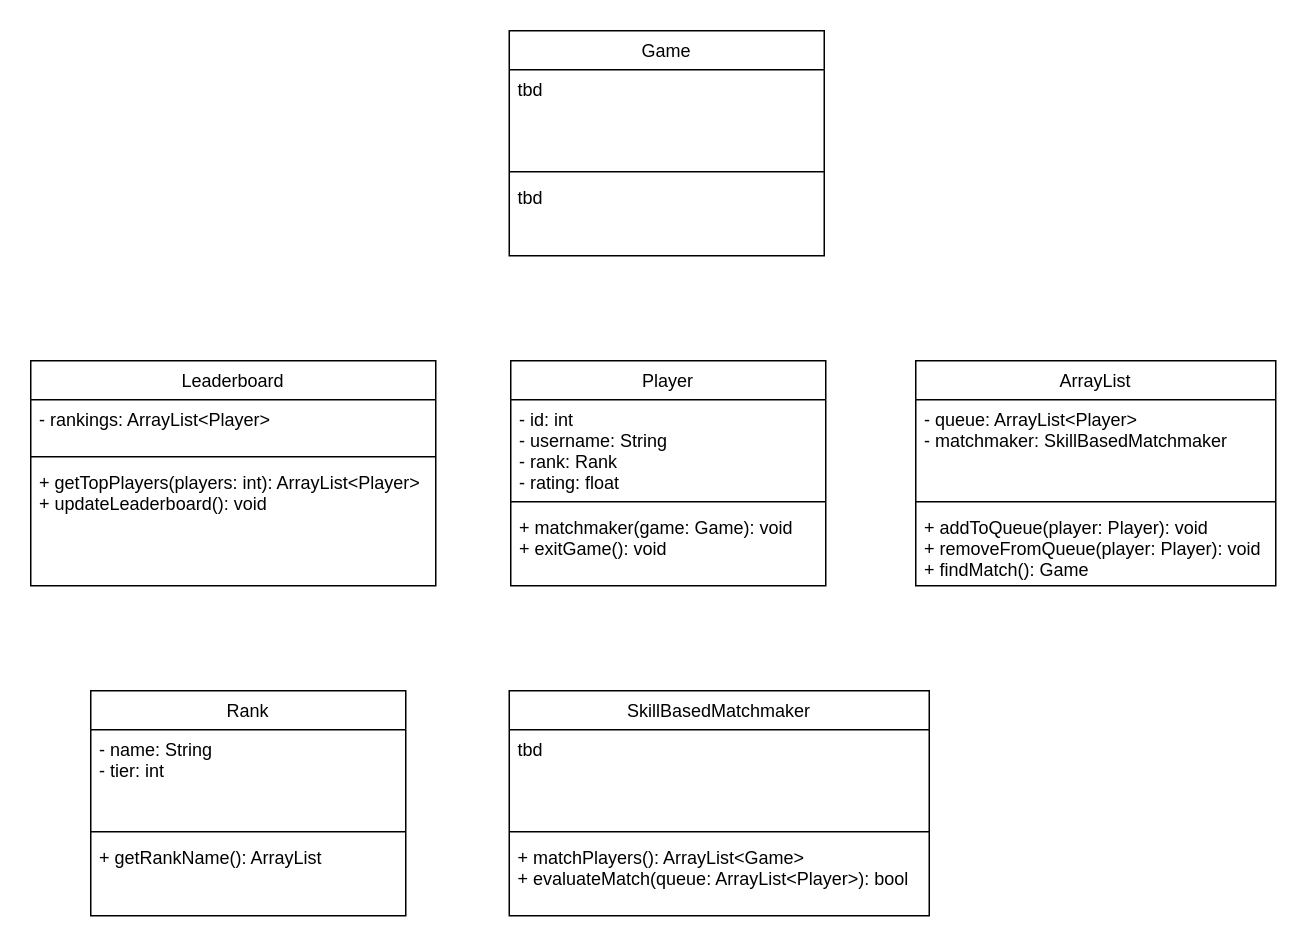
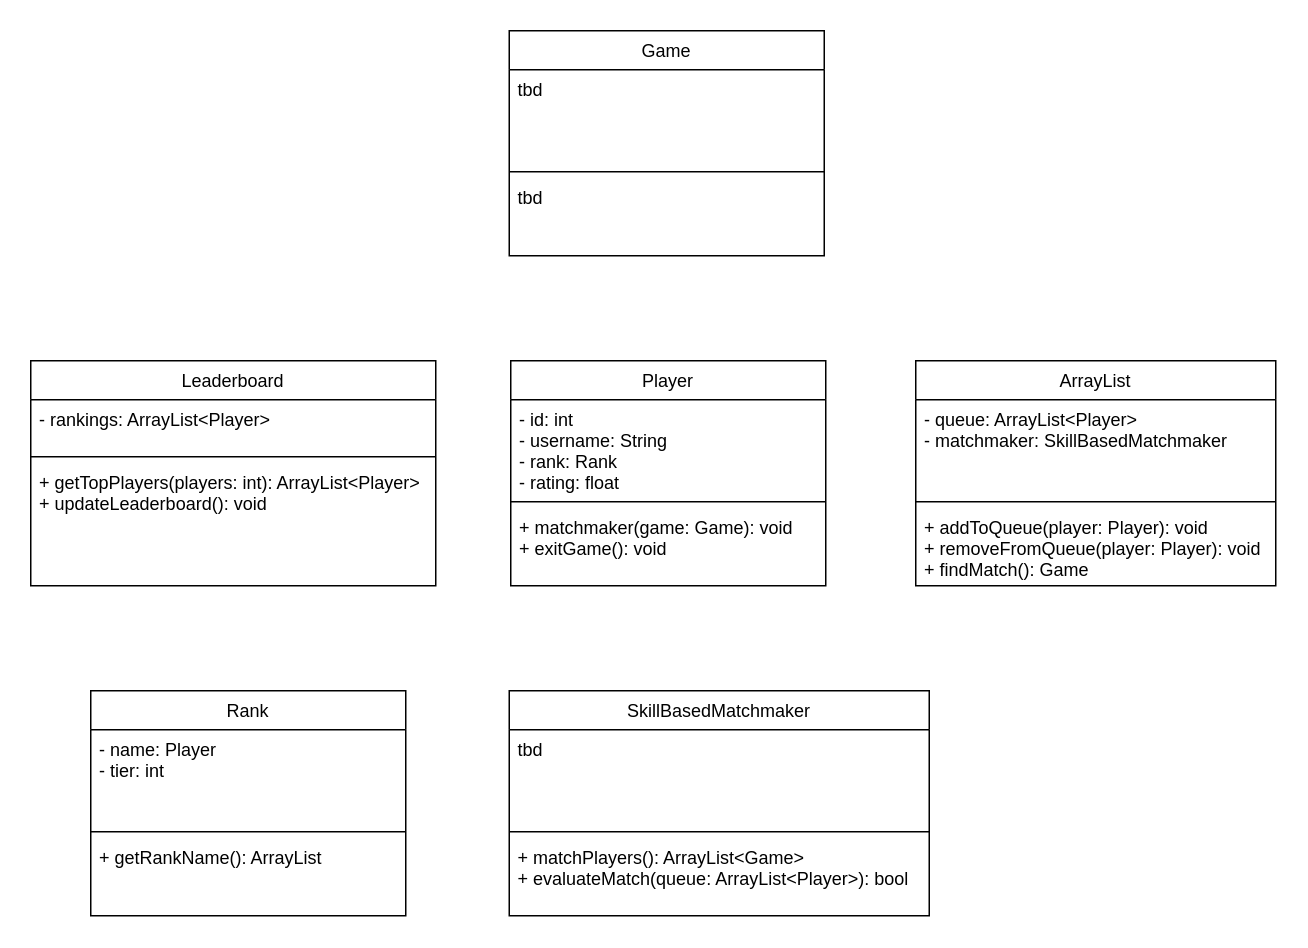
- <mxCell id="19" value="- name: String&#10;- tier: int" style="text;align=left;verticalAlign=top;spacingLeft=4;spacingRight=4;overflow=hidden;rotatable=0;points=[[0,0.5],[1,0.5]];portConstraint=eastwest;" vertex="1" parent="18"><mxGeometry y="26" width="210" height="64" as="geometry" /></mxCell>
+ <mxCell id="19" value="- name: Player&#10;- tier: int" style="text;align=left;verticalAlign=top;spacingLeft=4;spacingRight=4;overflow=hidden;rotatable=0;points=[[0,0.5],[1,0.5]];portConstraint=eastwest;" vertex="1" parent="18"><mxGeometry y="26" width="210" height="64" as="geometry" /></mxCell>
